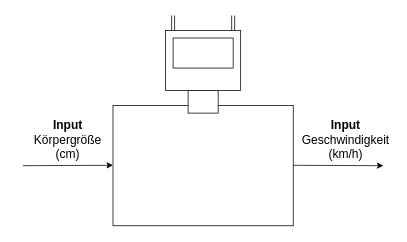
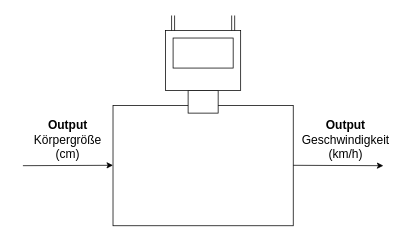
- <mxCell id="13" value="&lt;b&gt;Input&lt;/b&gt;&lt;div&gt;Körpergröße&lt;/div&gt;&lt;div&gt;(cm)&lt;/div&gt;" style="text;strokeColor=none;align=center;fillColor=none;html=1;verticalAlign=middle;whiteSpace=wrap;rounded=0;fontFamily=Helvetica;fontSize=16;" parent="1" vertex="1"><mxGeometry x="20" y="150" width="140" height="70" as="geometry" /></mxCell>
+ <mxCell id="13" value="&lt;b&gt;Output&lt;/b&gt;&lt;div&gt;Körpergröße&lt;/div&gt;&lt;div&gt;(cm)&lt;/div&gt;" style="text;strokeColor=none;align=center;fillColor=none;html=1;verticalAlign=middle;whiteSpace=wrap;rounded=0;fontFamily=Helvetica;fontSize=16;" parent="1" vertex="1"><mxGeometry x="20" y="150" width="140" height="70" as="geometry" /></mxCell>
- <mxCell id="12" value="&lt;b&gt;Input&lt;/b&gt;&lt;div&gt;Geschwindigkeit (km/h)&lt;/div&gt;" style="text;strokeColor=none;align=center;fillColor=none;html=1;verticalAlign=middle;whiteSpace=wrap;rounded=0;fontFamily=Helvetica;fontSize=16;" parent="1" vertex="1"><mxGeometry x="400" y="150" width="120" height="70" as="geometry" /></mxCell>
+ <mxCell id="12" value="&lt;b&gt;Output&lt;/b&gt;&lt;div&gt;Geschwindigkeit (km/h)&lt;/div&gt;" style="text;strokeColor=none;align=center;fillColor=none;html=1;verticalAlign=middle;whiteSpace=wrap;rounded=0;fontFamily=Helvetica;fontSize=16;" parent="1" vertex="1"><mxGeometry x="400" y="150" width="120" height="70" as="geometry" /></mxCell>
